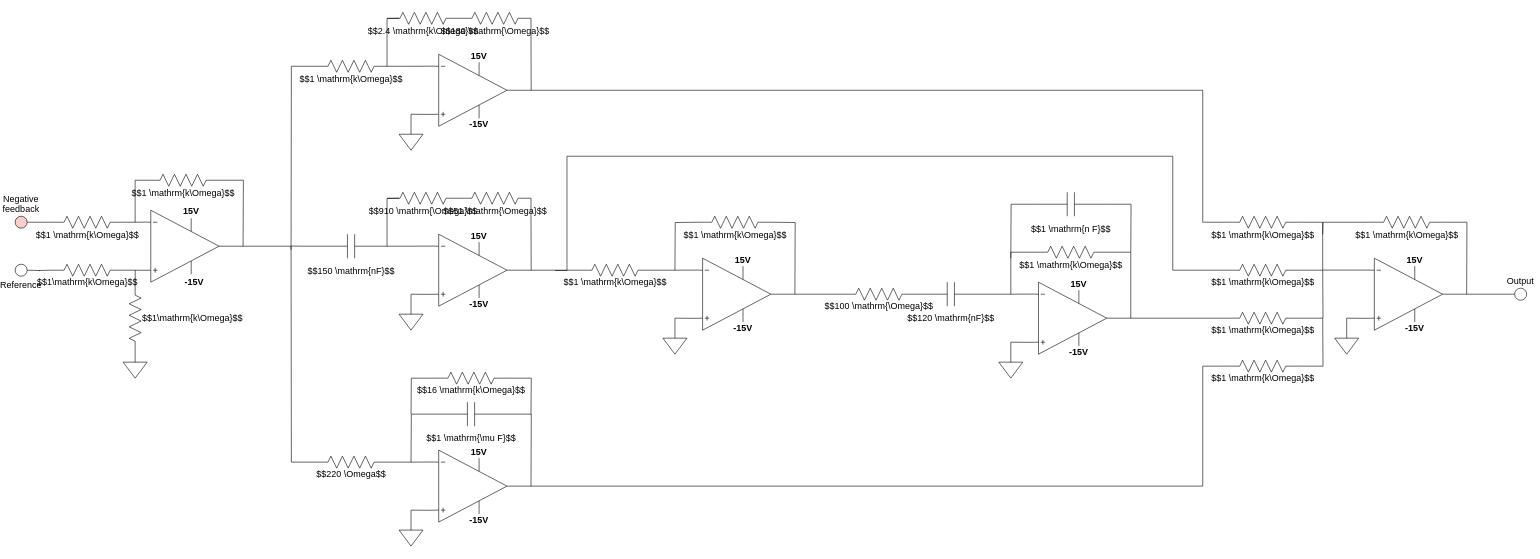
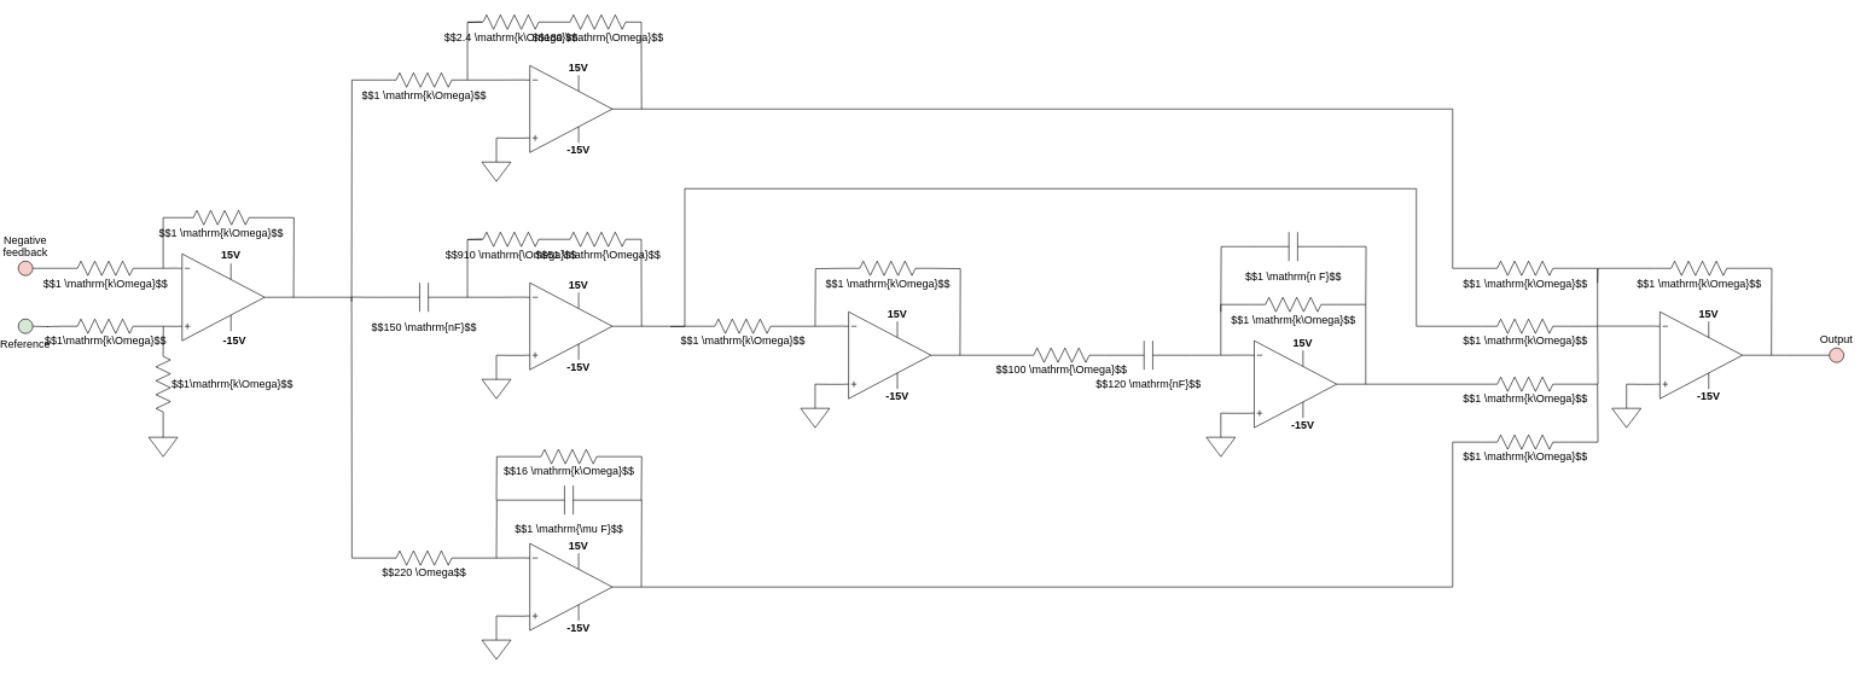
- <mxCell id="14" value="Reference" style="ellipse;whiteSpace=wrap;html=1;fontSize=15;verticalAlign=top;labelPosition=center;verticalLabelPosition=bottom;align=center;" vertex="1" parent="1"><mxGeometry x="20" y="440" width="20" height="20" as="geometry" /></mxCell>
+ <mxCell id="14" value="Reference" style="ellipse;whiteSpace=wrap;html=1;fontSize=15;verticalAlign=top;labelPosition=center;verticalLabelPosition=bottom;align=center;fillColor=#d5e8d4;" vertex="1" parent="1"><mxGeometry x="20" y="440" width="20" height="20" as="geometry" /></mxCell>
- <mxCell id="105" value="Output" style="ellipse;whiteSpace=wrap;html=1;fontSize=15;verticalAlign=bottom;labelPosition=center;verticalLabelPosition=top;align=center;" vertex="1" parent="1"><mxGeometry x="2520" y="480" width="20" height="20" as="geometry" /></mxCell>
+ <mxCell id="105" value="Output" style="ellipse;whiteSpace=wrap;html=1;fontSize=15;verticalAlign=bottom;labelPosition=center;verticalLabelPosition=top;align=center;fillColor=#f8cecc;" vertex="1" parent="1"><mxGeometry x="2520" y="480" width="20" height="20" as="geometry" /></mxCell>
